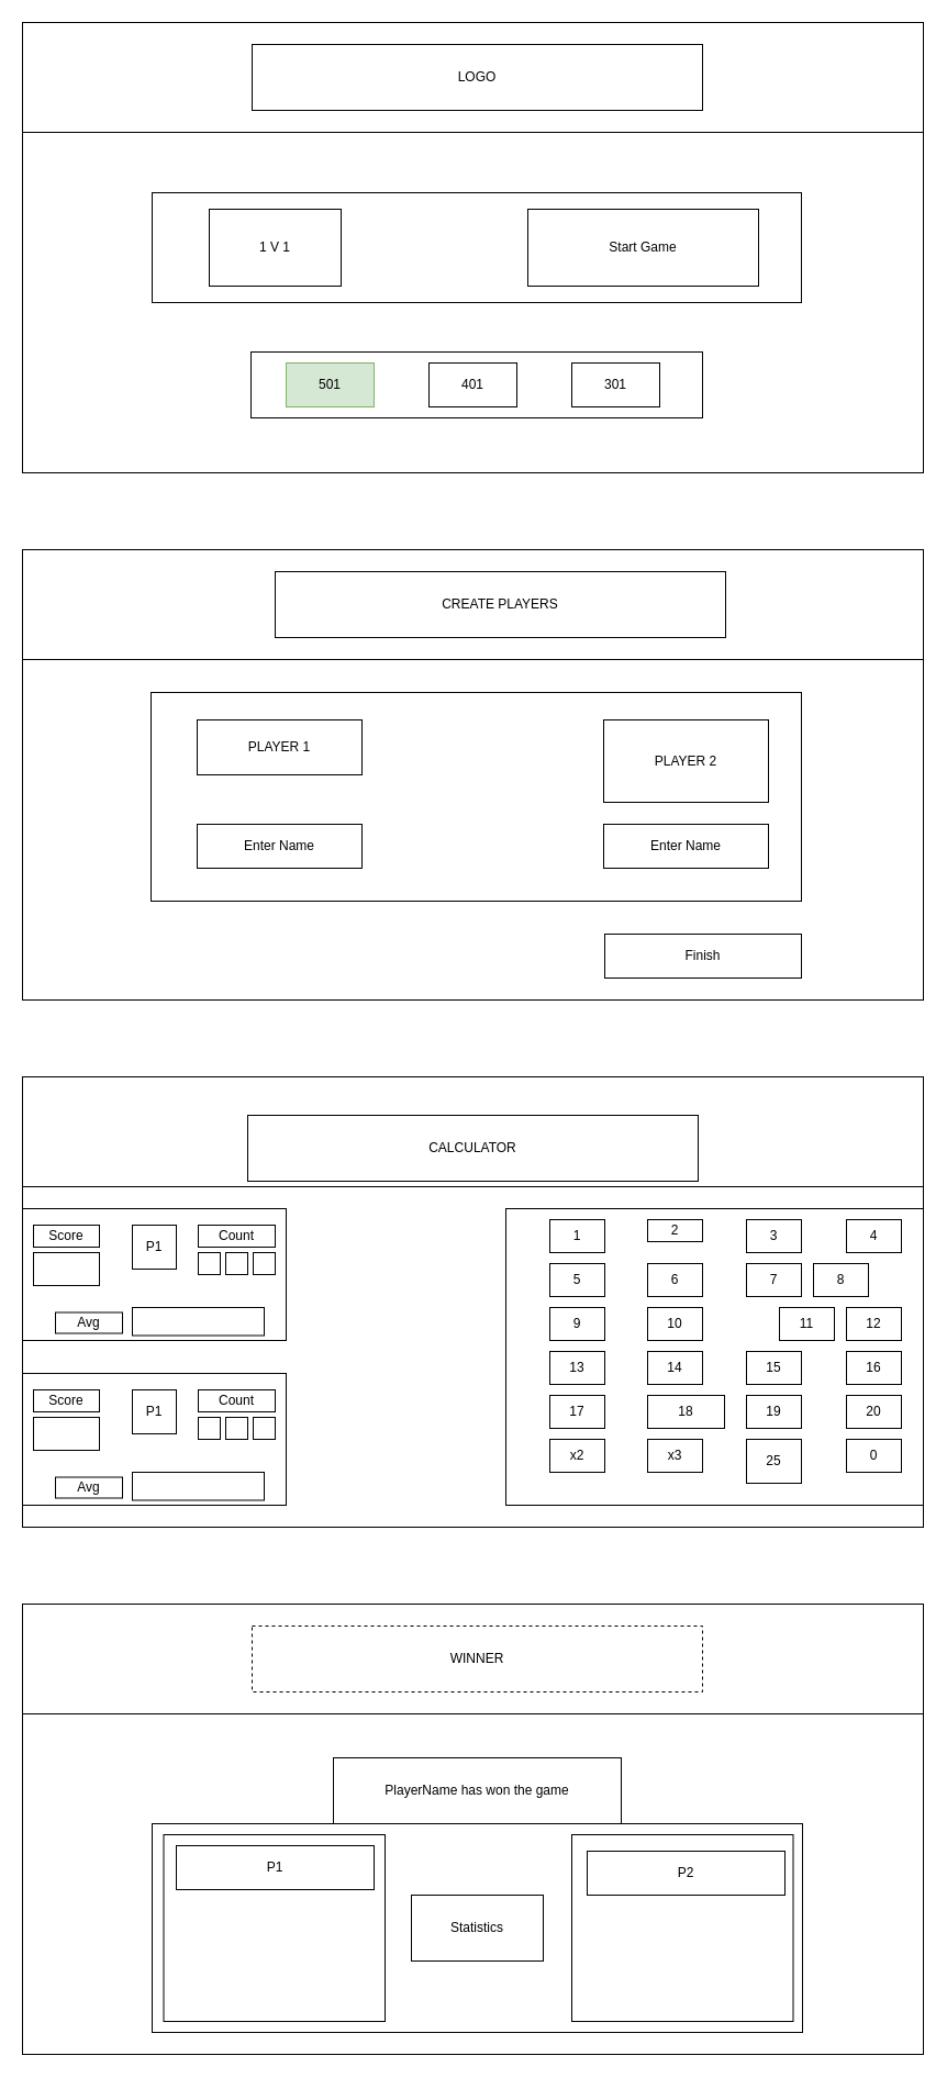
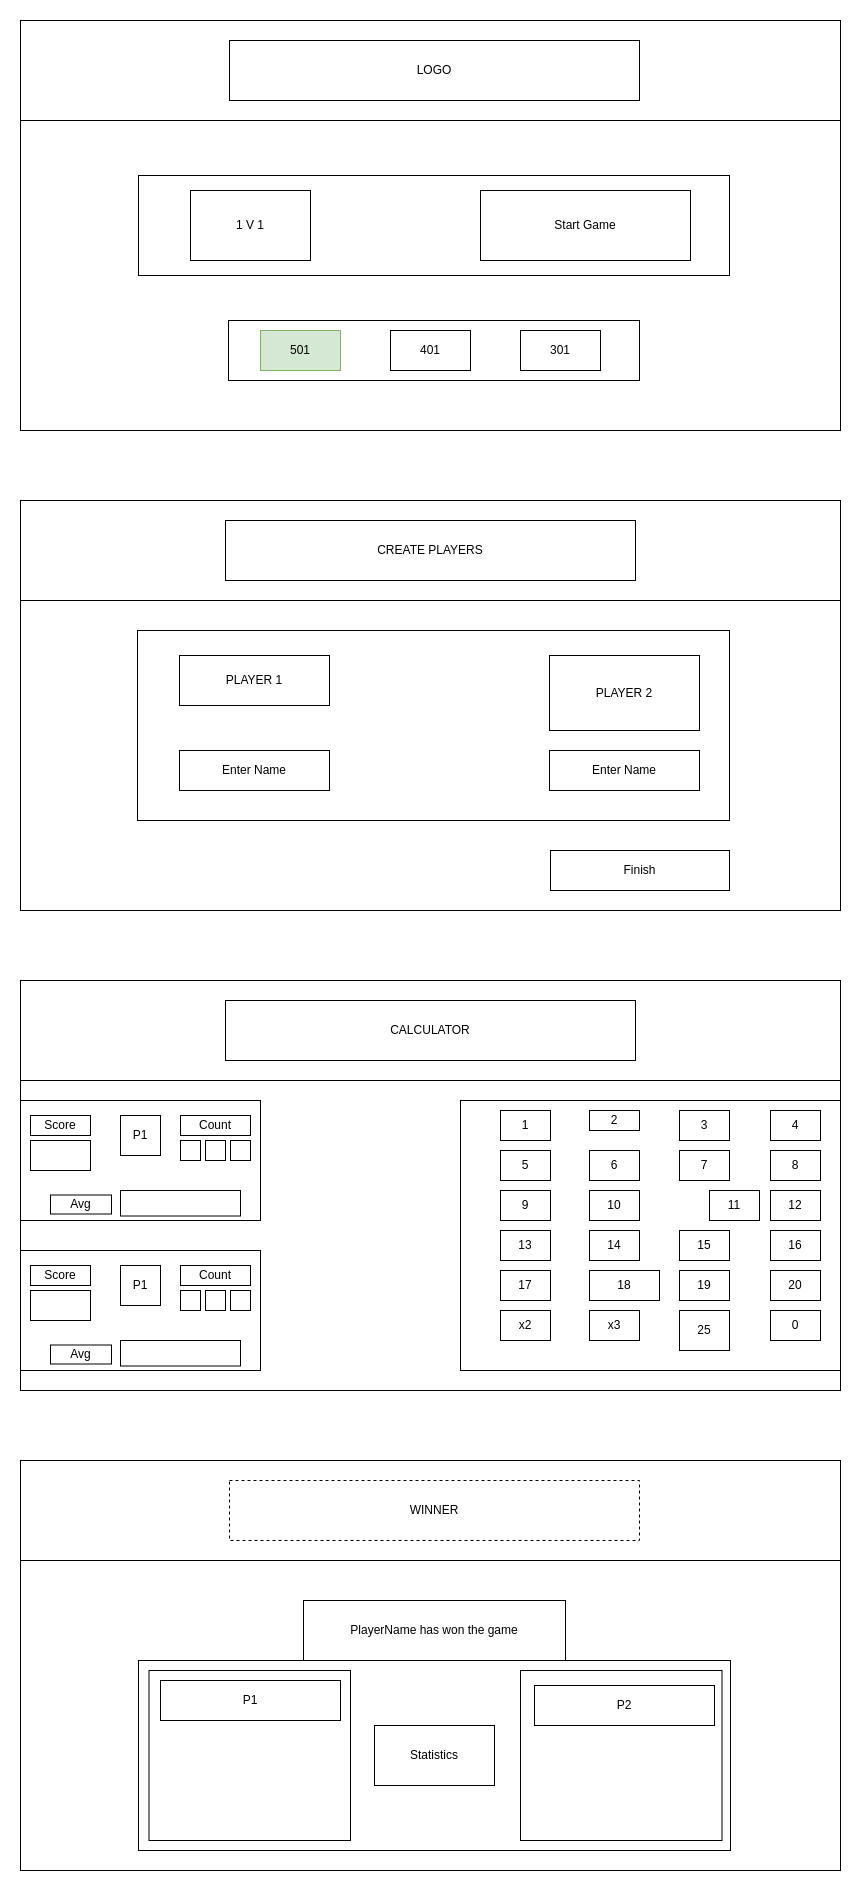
- <mxCell id="18" value="CREATE PLAYERS" style="rounded=0;whiteSpace=wrap;html=1;" vertex="1" parent="1"><mxGeometry x="250" y="520" width="410" height="60" as="geometry" /></mxCell>
+ <mxCell id="18" value="CREATE PLAYERS" style="rounded=0;whiteSpace=wrap;html=1;" vertex="1" parent="1"><mxGeometry x="225" y="520" width="410" height="60" as="geometry" /></mxCell>
- <mxCell id="25" value="CALCULATOR" style="rounded=0;whiteSpace=wrap;html=1;" vertex="1" parent="1"><mxGeometry x="225" y="1015" width="410" height="60" as="geometry" /></mxCell>
+ <mxCell id="25" value="CALCULATOR" style="rounded=0;whiteSpace=wrap;html=1;" vertex="1" parent="1"><mxGeometry x="225" y="1000" width="410" height="60" as="geometry" /></mxCell>
- <mxCell id="35" value="8" style="rounded=0;whiteSpace=wrap;html=1;" vertex="1" parent="1"><mxGeometry x="740" y="1150" width="50" height="30" as="geometry" /></mxCell>
+ <mxCell id="35" value="8" style="rounded=0;whiteSpace=wrap;html=1;" vertex="1" parent="1"><mxGeometry x="770" y="1150" width="50" height="30" as="geometry" /></mxCell>
